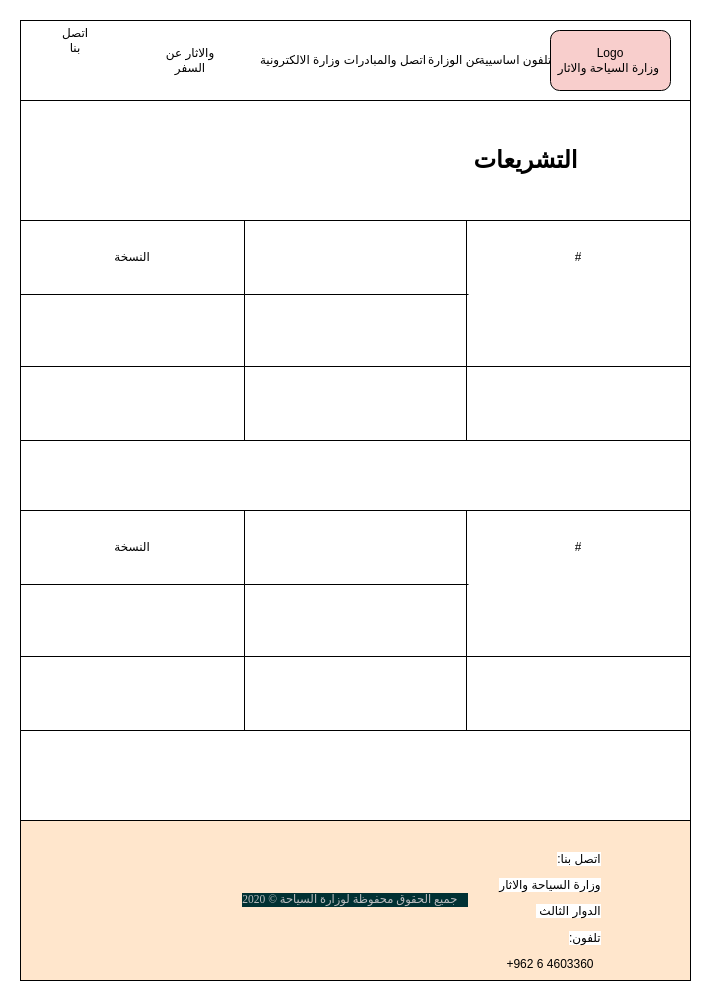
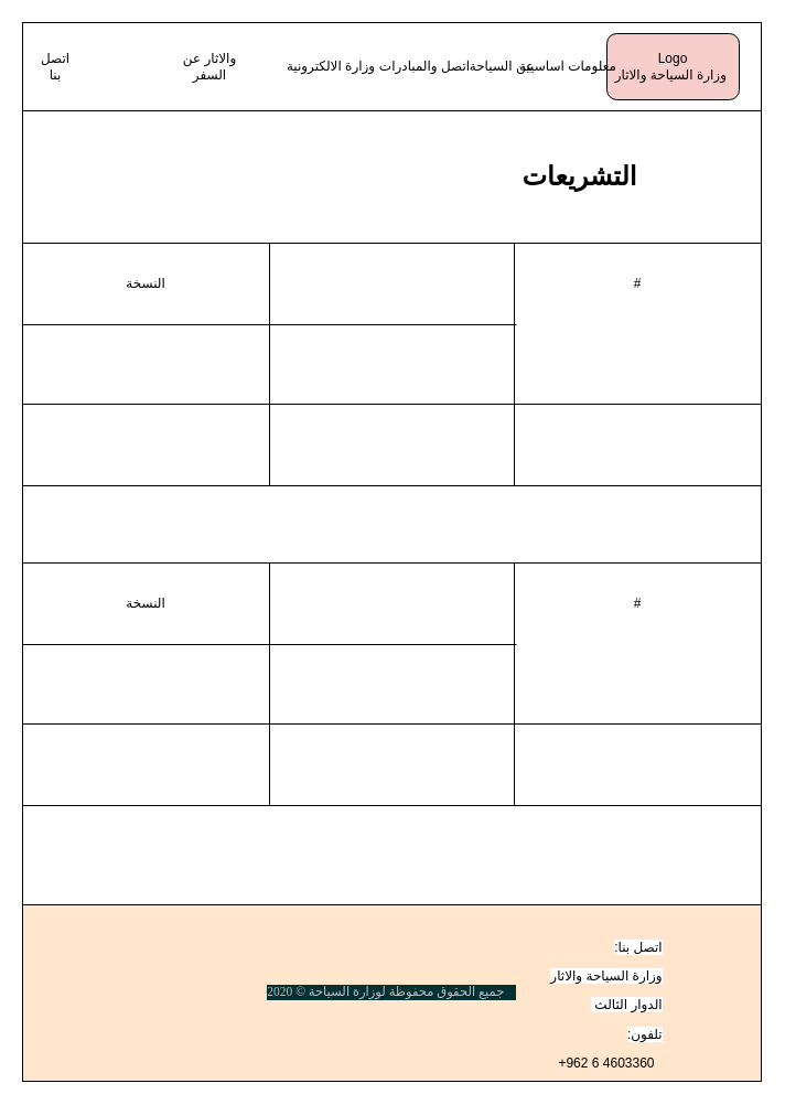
- <mxCell id="13" value="اتصل بنا" style="text;html=1;strokeColor=none;fillColor=none;align=center;verticalAlign=middle;whiteSpace=wrap;rounded=0;" vertex="1" parent="1"><mxGeometry x="55" y="30" width="40" height="20" as="geometry" /></mxCell>
+ <mxCell id="13" value="اتصل بنا" style="text;html=1;strokeColor=none;fillColor=none;align=center;verticalAlign=middle;whiteSpace=wrap;rounded=0;" vertex="1" parent="1"><mxGeometry x="30" y="50" width="40" height="20" as="geometry" /></mxCell>
- <mxCell id="9" value="عن الوزارة" style="text;html=1;strokeColor=none;fillColor=none;align=center;verticalAlign=middle;whiteSpace=wrap;rounded=0;" vertex="1" parent="1"><mxGeometry x="420" y="50" width="70" height="20" as="geometry" /></mxCell>
+ <mxCell id="9" value="عن السياحة" style="text;html=1;strokeColor=none;fillColor=none;align=center;verticalAlign=middle;whiteSpace=wrap;rounded=0;" vertex="1" parent="1"><mxGeometry x="420" y="50" width="70" height="20" as="geometry" /></mxCell>
- <mxCell id="8" value="تلفون اساسيية" style="text;html=1;strokeColor=none;fillColor=none;align=center;verticalAlign=middle;whiteSpace=wrap;rounded=0;" vertex="1" parent="1"><mxGeometry x="470" y="50" width="90" height="20" as="geometry" /></mxCell>
+ <mxCell id="8" value="معلومات اساسيية" style="text;html=1;strokeColor=none;fillColor=none;align=center;verticalAlign=middle;whiteSpace=wrap;rounded=0;" vertex="1" parent="1"><mxGeometry x="470" y="50" width="90" height="20" as="geometry" /></mxCell>
